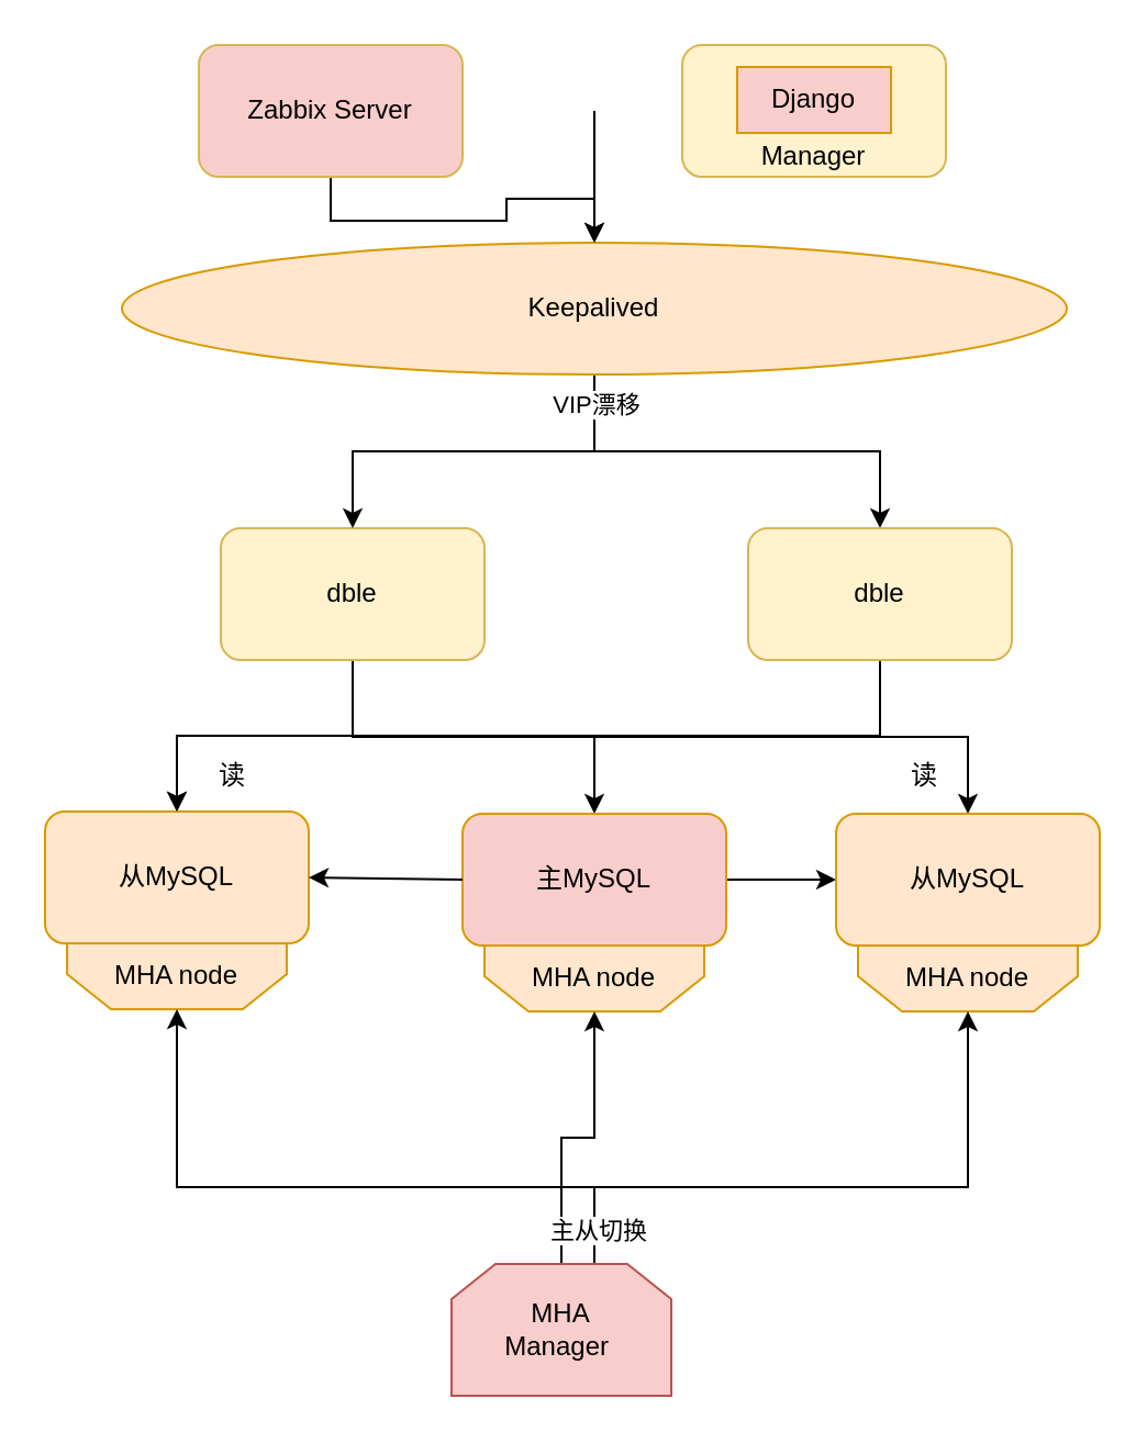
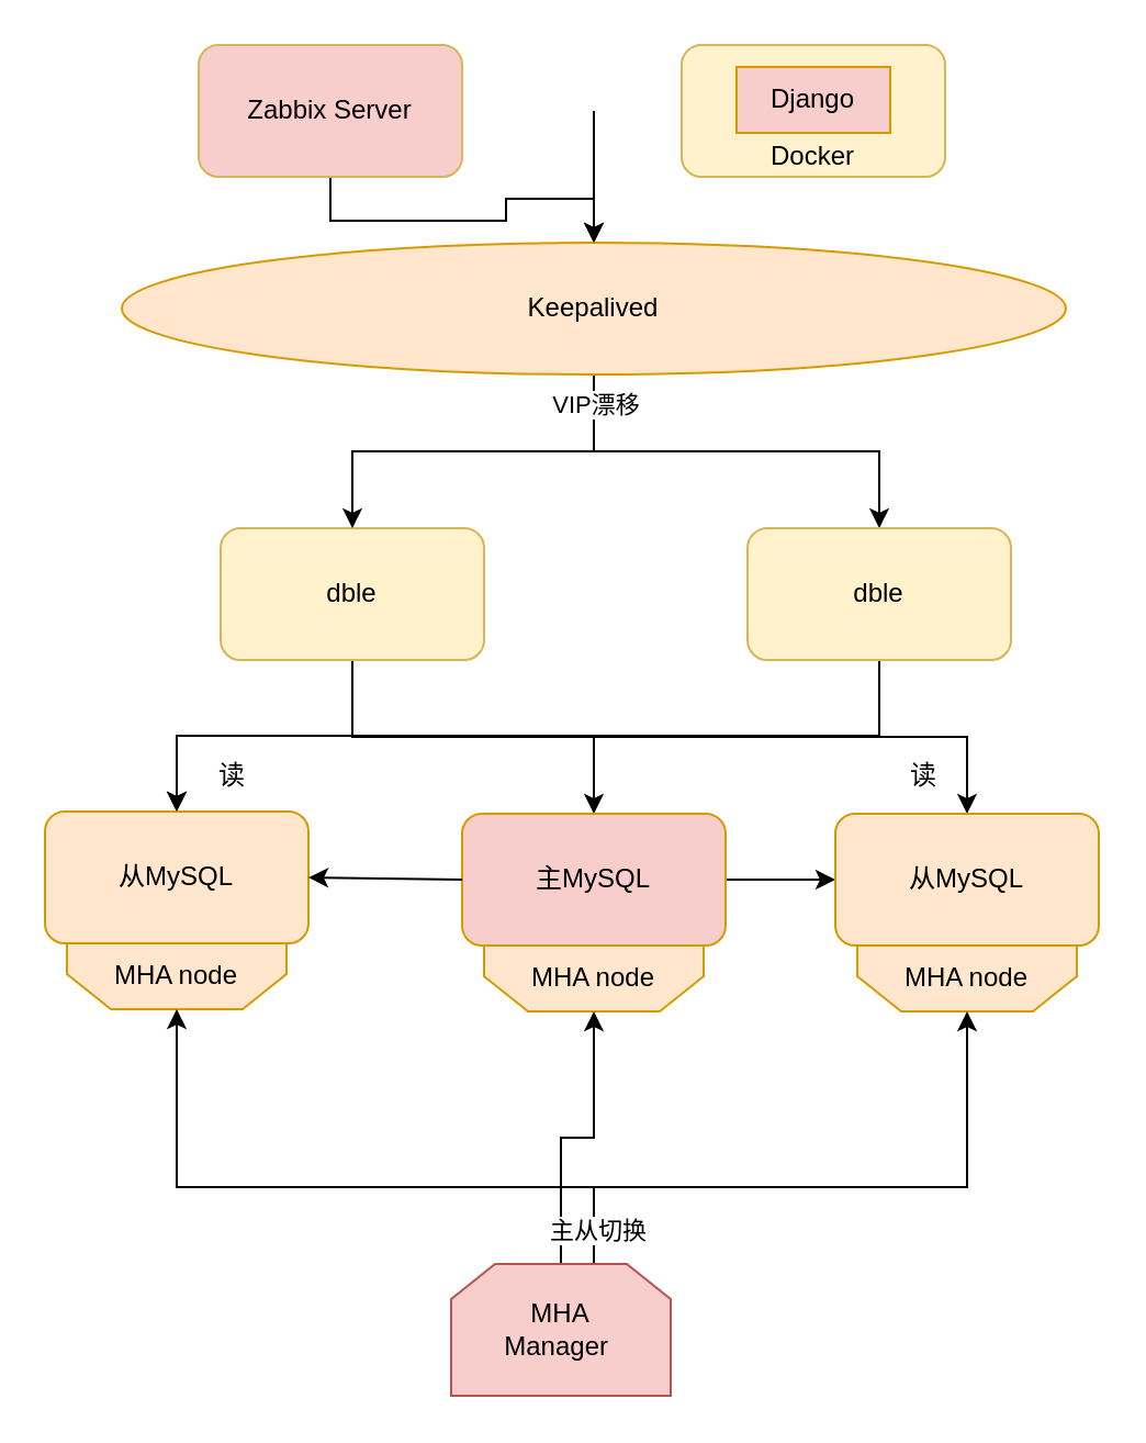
- <mxCell id="30" value="Manager" style="rounded=1;whiteSpace=wrap;html=1;fillColor=#fff2cc;strokeColor=#d6b656;verticalAlign=bottom;" vertex="1" parent="1"><mxGeometry x="310" y="20" width="120" height="60" as="geometry" /></mxCell>
+ <mxCell id="30" value="Docker" style="rounded=1;whiteSpace=wrap;html=1;fillColor=#fff2cc;strokeColor=#d6b656;verticalAlign=bottom;" vertex="1" parent="1"><mxGeometry x="310" y="20" width="120" height="60" as="geometry" /></mxCell>
